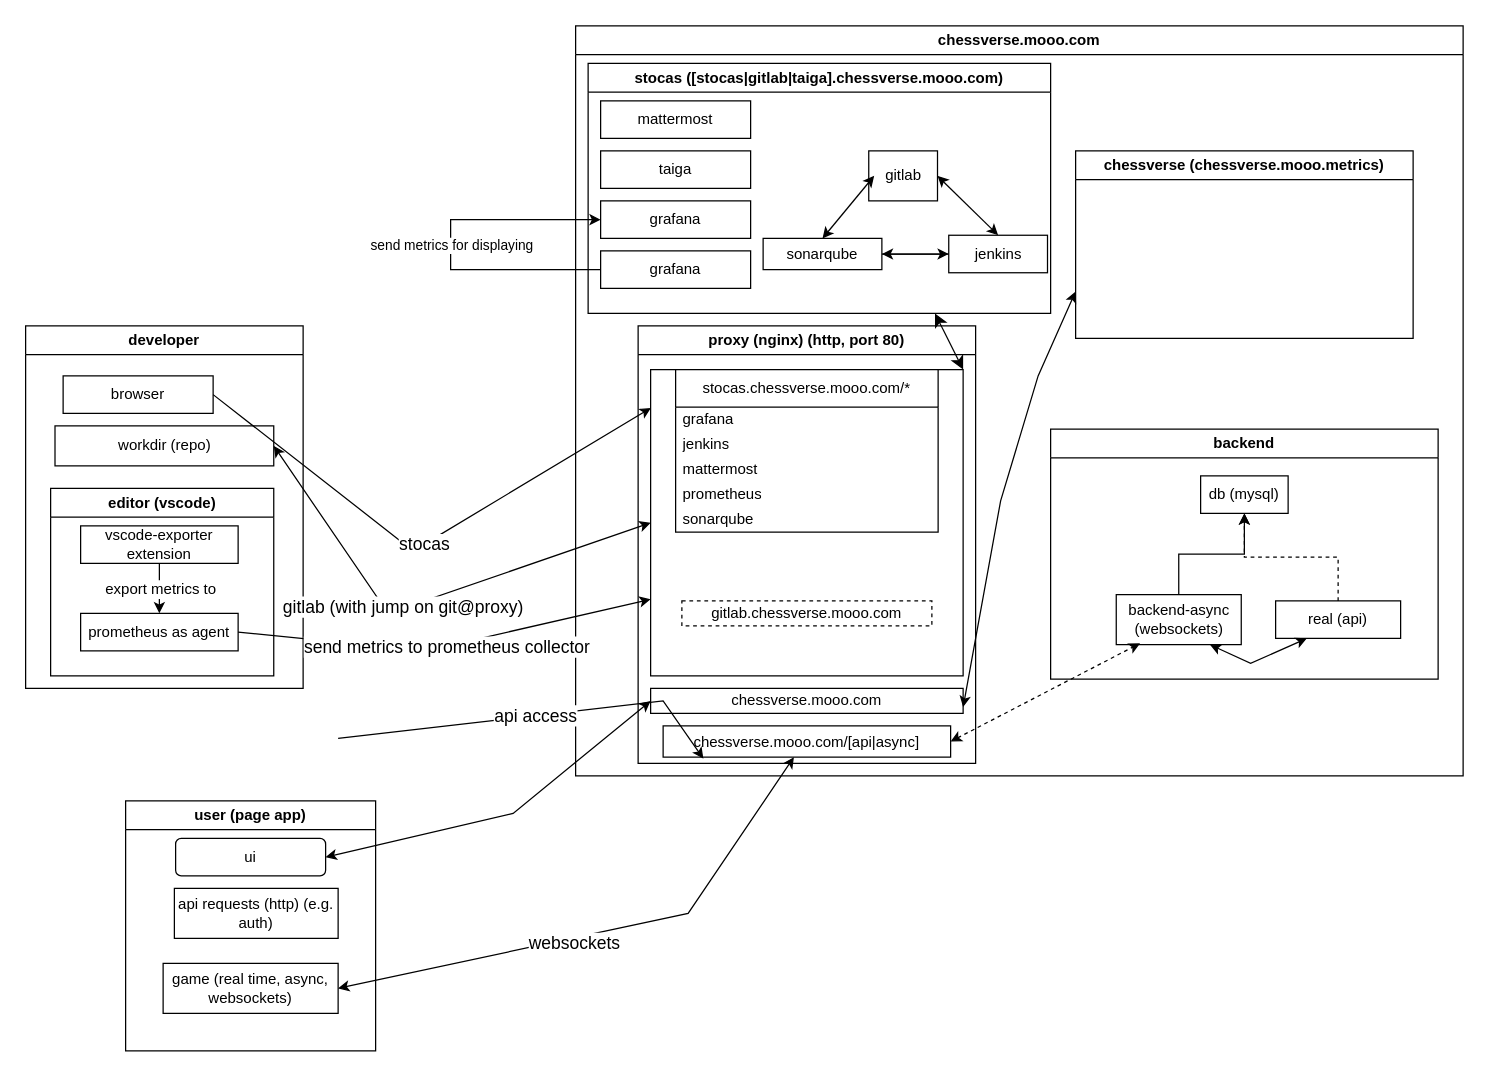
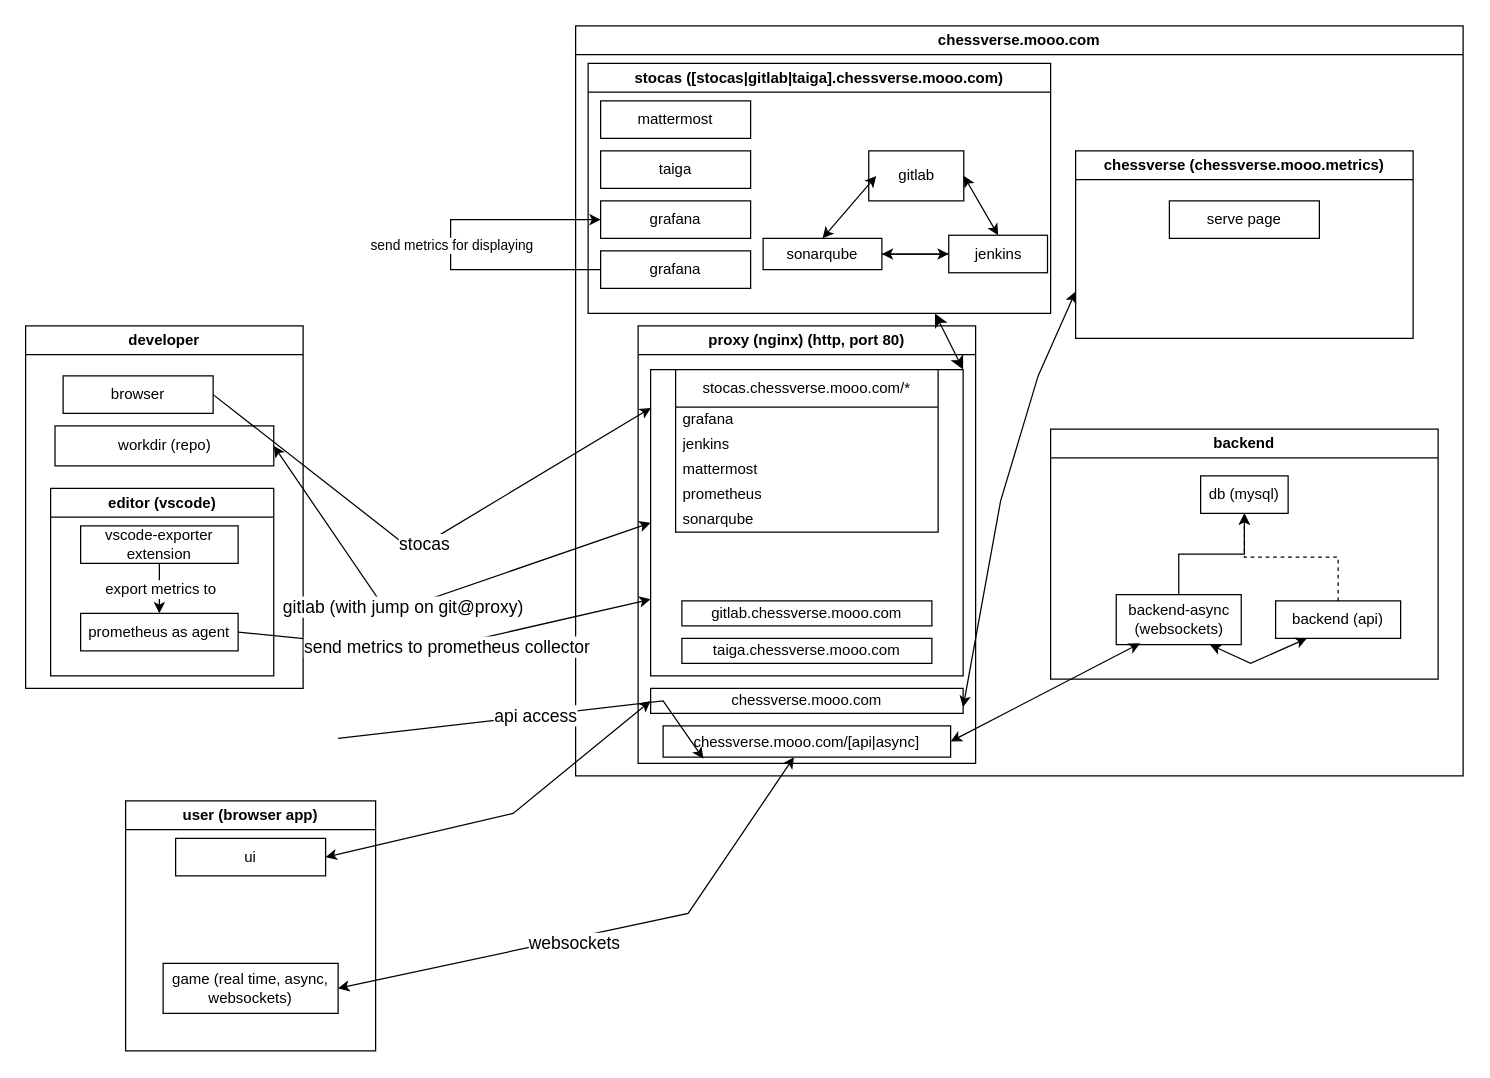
- <mxCell id="19" value="gitlab" style="rounded=0;whiteSpace=wrap;html=1;" parent="17" vertex="1"><mxGeometry x="224.5" y="70" width="55" height="40" as="geometry" /></mxCell>
+ <mxCell id="19" value="gitlab" style="rounded=0;whiteSpace=wrap;html=1;" parent="17" vertex="1"><mxGeometry x="224.5" y="70" width="76" height="40" as="geometry" /></mxCell>
+ <mxCell id="32" value="serve page" style="rounded=0;whiteSpace=wrap;html=1;" parent="31" vertex="1"><mxGeometry x="75" y="40" width="120" height="30" as="geometry" /></mxCell>
- <mxCell id="10" value="gitlab.chessverse.mooo.com" style="rounded=0;whiteSpace=wrap;html=1;dashed=1;" vertex="1" parent="3"><mxGeometry x="35" y="220" width="200" height="20" as="geometry" /></mxCell>
+ <mxCell id="10" value="gitlab.chessverse.mooo.com" style="rounded=0;whiteSpace=wrap;html=1;" vertex="1" parent="3"><mxGeometry x="35" y="220" width="200" height="20" as="geometry" /></mxCell>
- <mxCell id="34" value="real (api)" style="rounded=0;whiteSpace=wrap;html=1;" parent="33" vertex="1"><mxGeometry x="180" y="137.5" width="100" height="30" as="geometry" /></mxCell>
+ <mxCell id="34" value="backend (api)" style="rounded=0;whiteSpace=wrap;html=1;" parent="33" vertex="1"><mxGeometry x="180" y="137.5" width="100" height="30" as="geometry" /></mxCell>
+ <mxCell id="9" value="taiga.chessverse.mooo.com" style="rounded=0;whiteSpace=wrap;html=1;" vertex="1" parent="3"><mxGeometry x="35" y="250" width="200" height="20" as="geometry" /></mxCell>
- <mxCell id="40" value="" style="endArrow=classic;startArrow=classic;html=1;rounded=0;entryX=0.19;entryY=0.975;entryDx=0;entryDy=0;entryPerimeter=0;exitX=1;exitY=0.5;exitDx=0;exitDy=0;dashed=1;" parent="2" source="6" target="39" edge="1"><mxGeometry width="50" height="50" relative="1" as="geometry"><mxPoint x="300" y="500" as="sourcePoint" /><mxPoint x="512.5" y="435" as="targetPoint" /></mxGeometry></mxCell>
+ <mxCell id="40" value="" style="endArrow=classic;startArrow=classic;html=1;rounded=0;entryX=0.19;entryY=0.975;entryDx=0;entryDy=0;entryPerimeter=0;exitX=1;exitY=0.5;exitDx=0;exitDy=0;" parent="2" source="6" target="39" edge="1"><mxGeometry width="50" height="50" relative="1" as="geometry"><mxPoint x="300" y="500" as="sourcePoint" /><mxPoint x="512.5" y="435" as="targetPoint" /></mxGeometry></mxCell>
- <mxCell id="57" value="user (page app)" style="swimlane;whiteSpace=wrap;html=1;" parent="1" vertex="1"><mxGeometry x="100" y="640" width="200" height="200" as="geometry" /></mxCell>
+ <mxCell id="57" value="user (browser app)" style="swimlane;whiteSpace=wrap;html=1;" parent="1" vertex="1"><mxGeometry x="100" y="640" width="200" height="200" as="geometry" /></mxCell>
- <mxCell id="58" value="ui" style="whiteSpace=wrap;html=1;rounded=1;" parent="57" vertex="1"><mxGeometry x="40" y="30" width="120" height="30" as="geometry" /></mxCell>
+ <mxCell id="58" value="ui" style="rounded=0;whiteSpace=wrap;html=1;" parent="57" vertex="1"><mxGeometry x="40" y="30" width="120" height="30" as="geometry" /></mxCell>
- <mxCell id="59" value="api requests (http) (e.g. auth)" style="rounded=0;whiteSpace=wrap;html=1;" parent="57" vertex="1"><mxGeometry x="39" y="70" width="131" height="40" as="geometry" /></mxCell>
